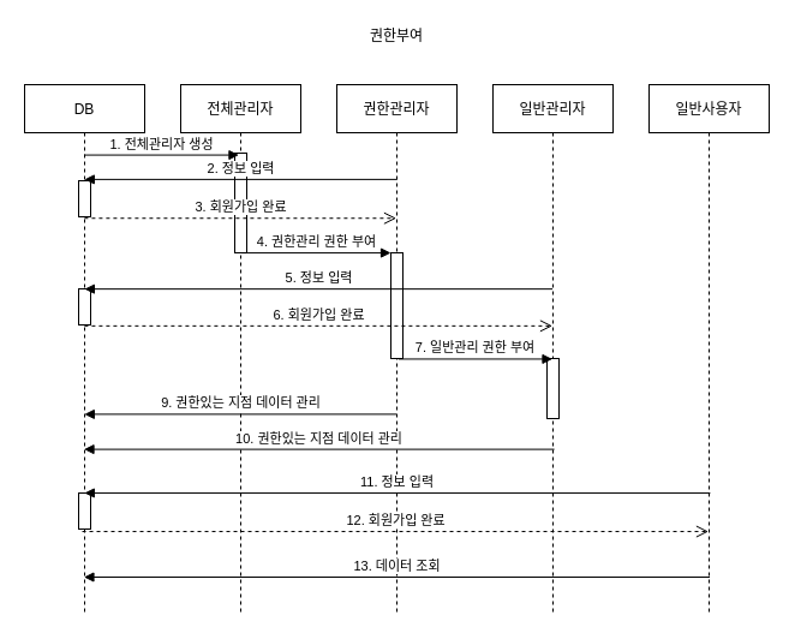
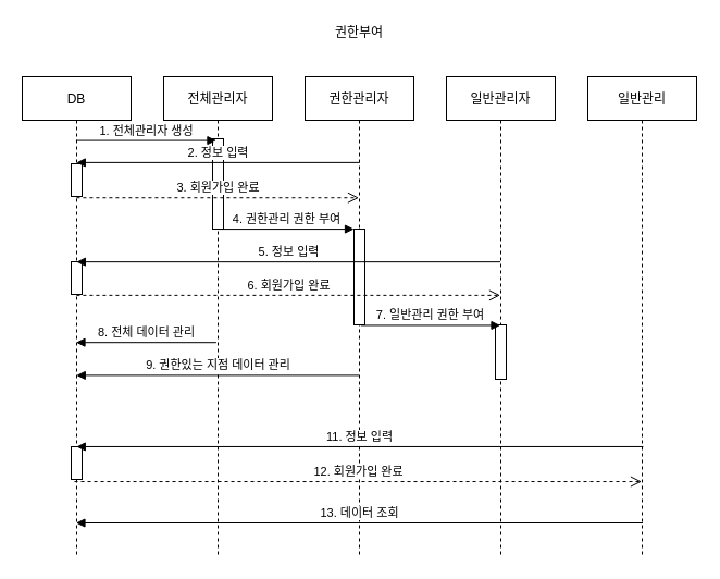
- <mxCell id="2" value="일반사용자" style="shape=umlLifeline;perimeter=lifelinePerimeter;container=1;collapsible=0;recursiveResize=0;rounded=0;shadow=0;strokeWidth=1;" parent="1" vertex="1"><mxGeometry x="540" y="70" width="100" height="440" as="geometry" /></mxCell>
+ <mxCell id="2" value="일반관리" style="shape=umlLifeline;perimeter=lifelinePerimeter;container=1;collapsible=0;recursiveResize=0;rounded=0;shadow=0;strokeWidth=1;" parent="1" vertex="1"><mxGeometry x="540" y="70" width="100" height="440" as="geometry" /></mxCell>
+ <mxCell id="21" value="8. 전체 데이터 관리" style="html=1;verticalAlign=bottom;endArrow=block;exitX=0.484;exitY=0.555;exitDx=0;exitDy=0;exitPerimeter=0;" edge="1" parent="1" source="8" target="10"><mxGeometry width="80" relative="1" as="geometry"><mxPoint x="190" y="260" as="sourcePoint" /><mxPoint x="270" y="260" as="targetPoint" /></mxGeometry></mxCell>
- <mxCell id="23" value="10. 권한있는 지점 데이터 관리" style="html=1;verticalAlign=bottom;endArrow=block;exitX=0.511;exitY=0.69;exitDx=0;exitDy=0;exitPerimeter=0;" edge="1" parent="1" source="3" target="10"><mxGeometry width="80" relative="1" as="geometry"><mxPoint x="190" y="260" as="sourcePoint" /><mxPoint x="270" y="260" as="targetPoint" /></mxGeometry></mxCell>
